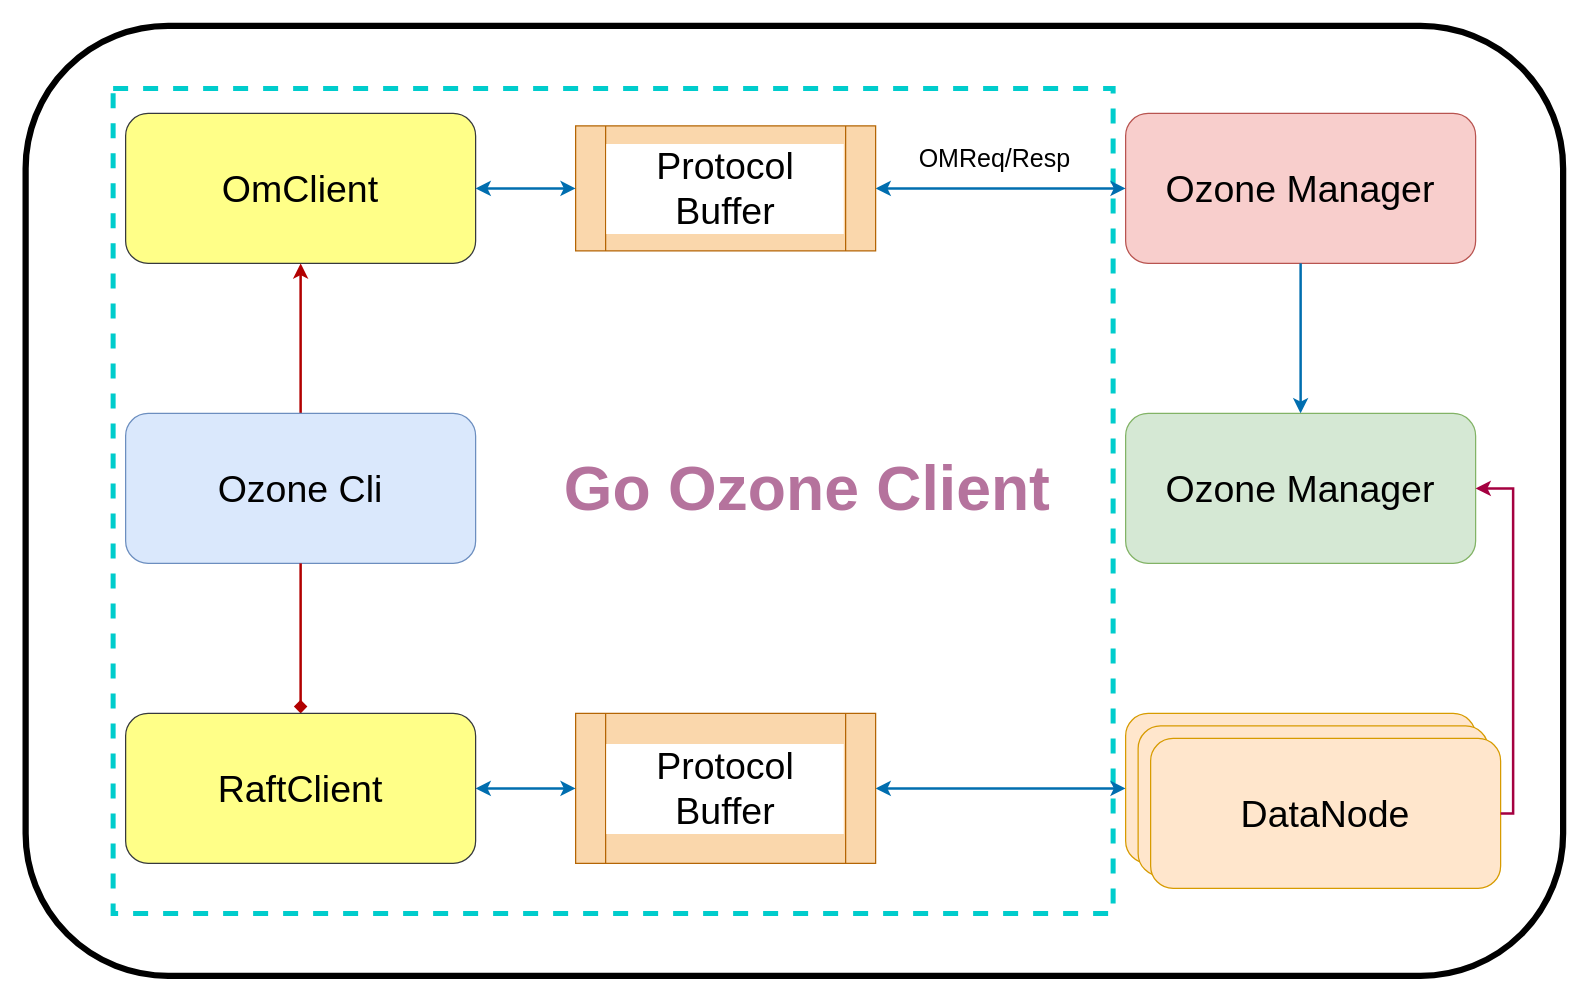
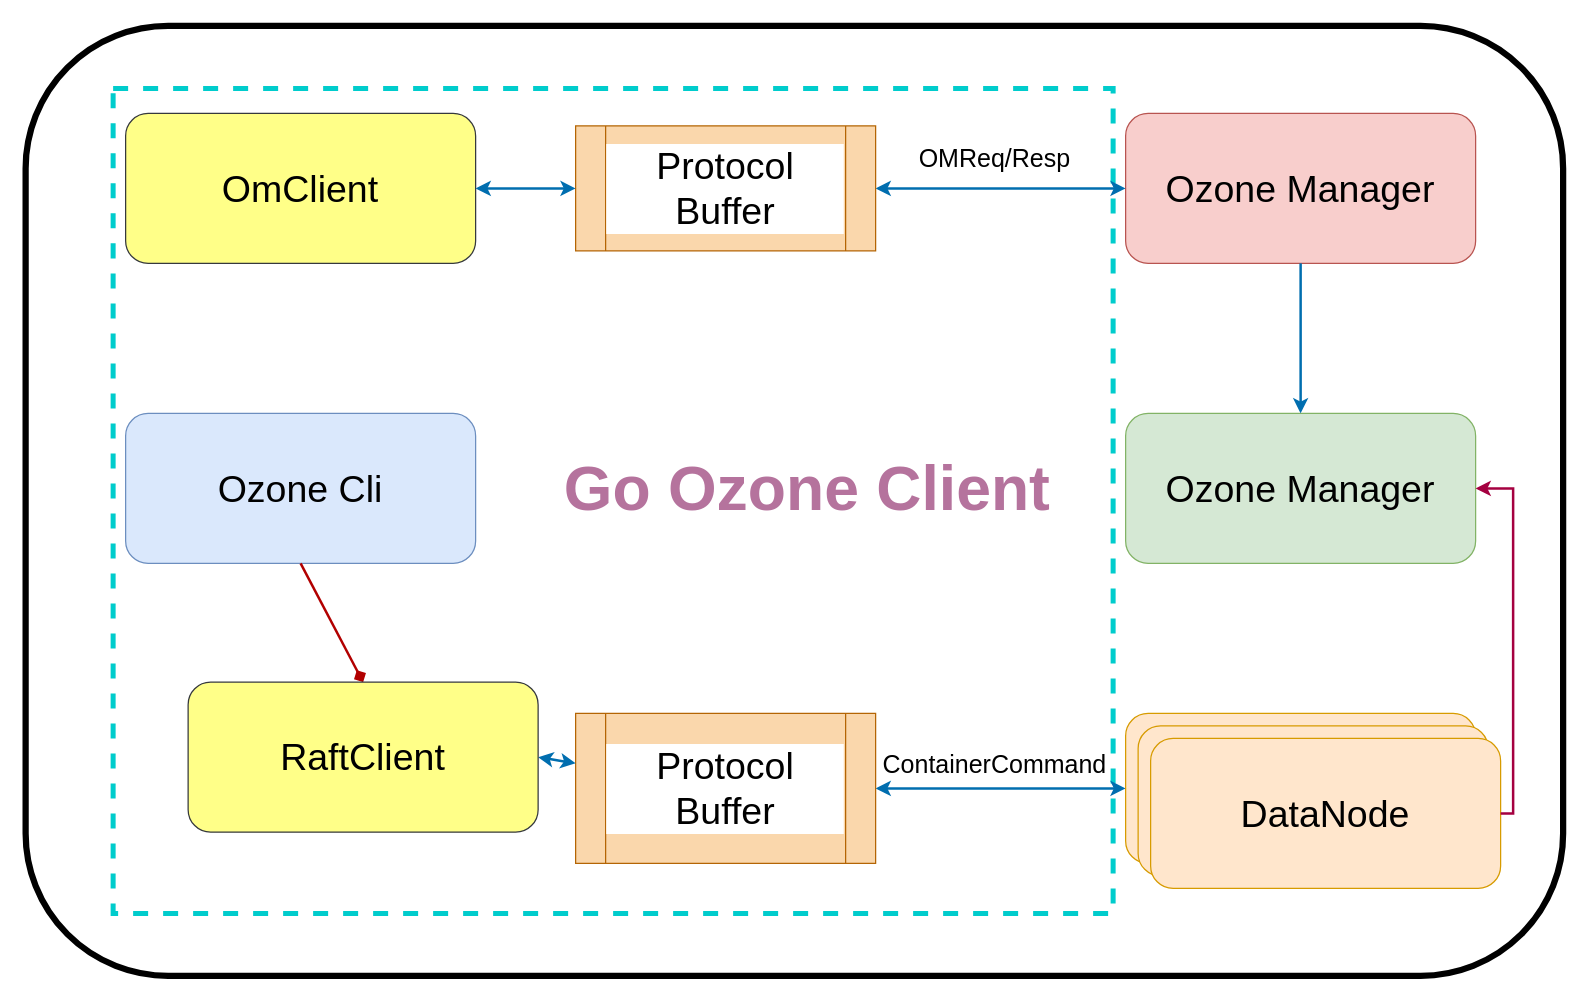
- <mxCell id="5" style="edgeStyle=orthogonalEdgeStyle;rounded=0;orthogonalLoop=1;jettySize=auto;html=1;exitX=0.5;exitY=0;exitDx=0;exitDy=0;entryX=0.5;entryY=1;entryDx=0;entryDy=0;fontSize=30;fillColor=#e51400;strokeColor=#B20000;strokeWidth=2;" edge="1" parent="1" source="6" target="7"><mxGeometry relative="1" as="geometry" /></mxCell>
+ <mxCell id="9" value="&lt;font style=&quot;font-size: 20px;&quot;&gt;ContainerCommand&lt;/font&gt;" style="text;html=1;align=center;verticalAlign=middle;resizable=0;points=[];autosize=1;fontSize=20;" vertex="1" parent="1"><mxGeometry x="700" y="595" width="190" height="30" as="geometry" /></mxCell>
- <mxCell id="19" value="&lt;font style=&quot;font-size: 30px&quot;&gt;RaftClient&lt;/font&gt;" style="rounded=1;whiteSpace=wrap;html=1;fillColor=#ffff88;strokeColor=#36393d;shadow=0;sketch=0;glass=0;fontSize=30;" vertex="1" parent="1"><mxGeometry x="100" y="570" width="280" height="120" as="geometry" /></mxCell>
+ <mxCell id="19" value="&lt;font style=&quot;font-size: 30px&quot;&gt;RaftClient&lt;/font&gt;" style="rounded=1;whiteSpace=wrap;html=1;fillColor=#ffff88;strokeColor=#36393d;shadow=0;sketch=0;glass=0;fontSize=30;" vertex="1" parent="1"><mxGeometry x="150" y="545" width="280" height="120" as="geometry" /></mxCell>
